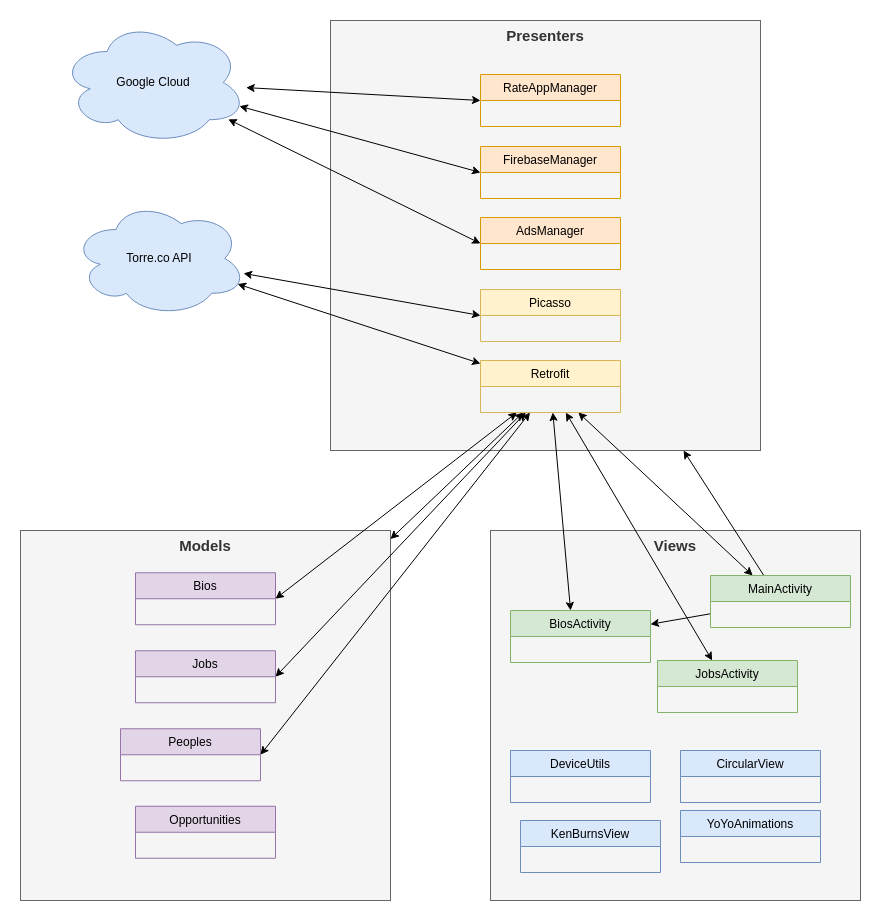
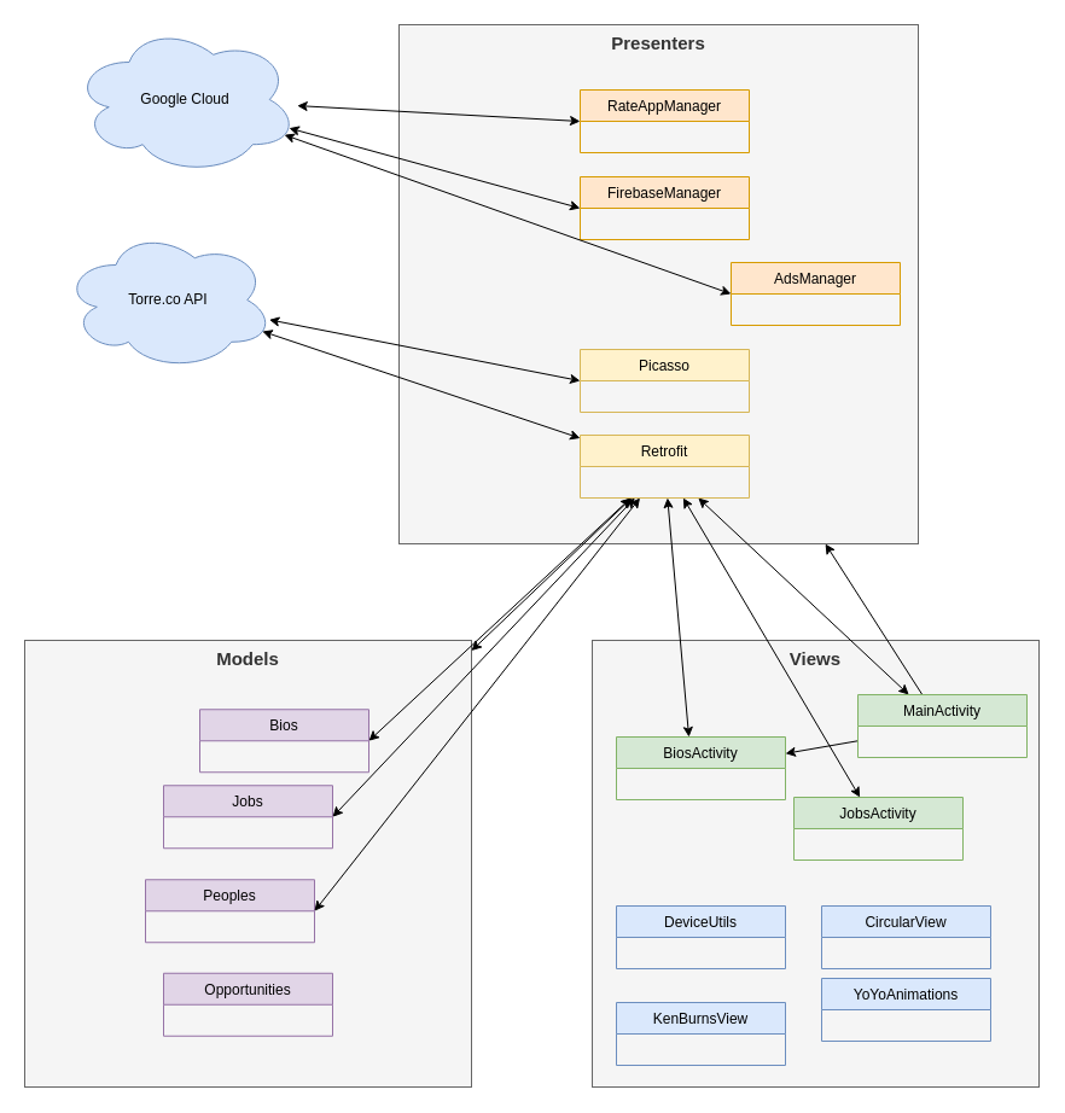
- <mxCell id="11" value="AdsManager" style="swimlane;fontStyle=0;childLayout=stackLayout;horizontal=1;startSize=26;fillColor=#ffe6cc;horizontalStack=0;resizeParent=1;resizeParentMax=0;resizeLast=0;collapsible=1;marginBottom=0;align=center;verticalAlign=top;strokeColor=#d79b00;" vertex="1" parent="1"><mxGeometry x="480" y="217" width="140" height="52" as="geometry" /></mxCell>
+ <mxCell id="11" value="AdsManager" style="swimlane;fontStyle=0;childLayout=stackLayout;horizontal=1;startSize=26;fillColor=#ffe6cc;horizontalStack=0;resizeParent=1;resizeParentMax=0;resizeLast=0;collapsible=1;marginBottom=0;align=center;verticalAlign=top;strokeColor=#d79b00;" vertex="1" parent="1"><mxGeometry x="605" y="217" width="140" height="52" as="geometry" /></mxCell>
- <mxCell id="26" value="Torre.co API" style="ellipse;shape=cloud;whiteSpace=wrap;html=1;align=center;verticalAlign=middle;fillColor=#dae8fc;strokeColor=#6c8ebf;" vertex="1" parent="1"><mxGeometry x="72" y="200" width="174" height="116" as="geometry" /></mxCell>
+ <mxCell id="26" value="Torre.co API" style="ellipse;shape=cloud;whiteSpace=wrap;html=1;align=center;verticalAlign=middle;fillColor=#dae8fc;strokeColor=#6c8ebf;" vertex="1" parent="1"><mxGeometry x="52" y="190" width="174" height="116" as="geometry" /></mxCell>
- <mxCell id="5" value="Bios" style="swimlane;fontStyle=0;childLayout=stackLayout;horizontal=1;startSize=26;horizontalStack=0;resizeParent=1;resizeParentMax=0;resizeLast=0;collapsible=1;marginBottom=0;align=center;verticalAlign=top;fillColor=#e1d5e7;strokeColor=#9673a6;" vertex="1" parent="1"><mxGeometry x="135" y="572.25" width="140" height="52" as="geometry" /></mxCell>
+ <mxCell id="5" value="Bios" style="swimlane;fontStyle=0;childLayout=stackLayout;horizontal=1;startSize=26;horizontalStack=0;resizeParent=1;resizeParentMax=0;resizeLast=0;collapsible=1;marginBottom=0;align=center;verticalAlign=top;fillColor=#e1d5e7;strokeColor=#9673a6;" vertex="1" parent="1"><mxGeometry x="165" y="587.25" width="140" height="52" as="geometry" /></mxCell>
- <mxCell id="34" value="KenBurnsView" style="swimlane;fontStyle=0;childLayout=stackLayout;horizontal=1;startSize=26;fillColor=#dae8fc;horizontalStack=0;resizeParent=1;resizeParentMax=0;resizeLast=0;collapsible=1;marginBottom=0;align=center;verticalAlign=middle;strokeColor=#6c8ebf;" vertex="1" parent="1"><mxGeometry x="520" y="820" width="140" height="52" as="geometry" /></mxCell>
+ <mxCell id="34" value="KenBurnsView" style="swimlane;fontStyle=0;childLayout=stackLayout;horizontal=1;startSize=26;fillColor=#dae8fc;horizontalStack=0;resizeParent=1;resizeParentMax=0;resizeLast=0;collapsible=1;marginBottom=0;align=center;verticalAlign=middle;strokeColor=#6c8ebf;" vertex="1" parent="1"><mxGeometry x="510" y="830" width="140" height="52" as="geometry" /></mxCell>
